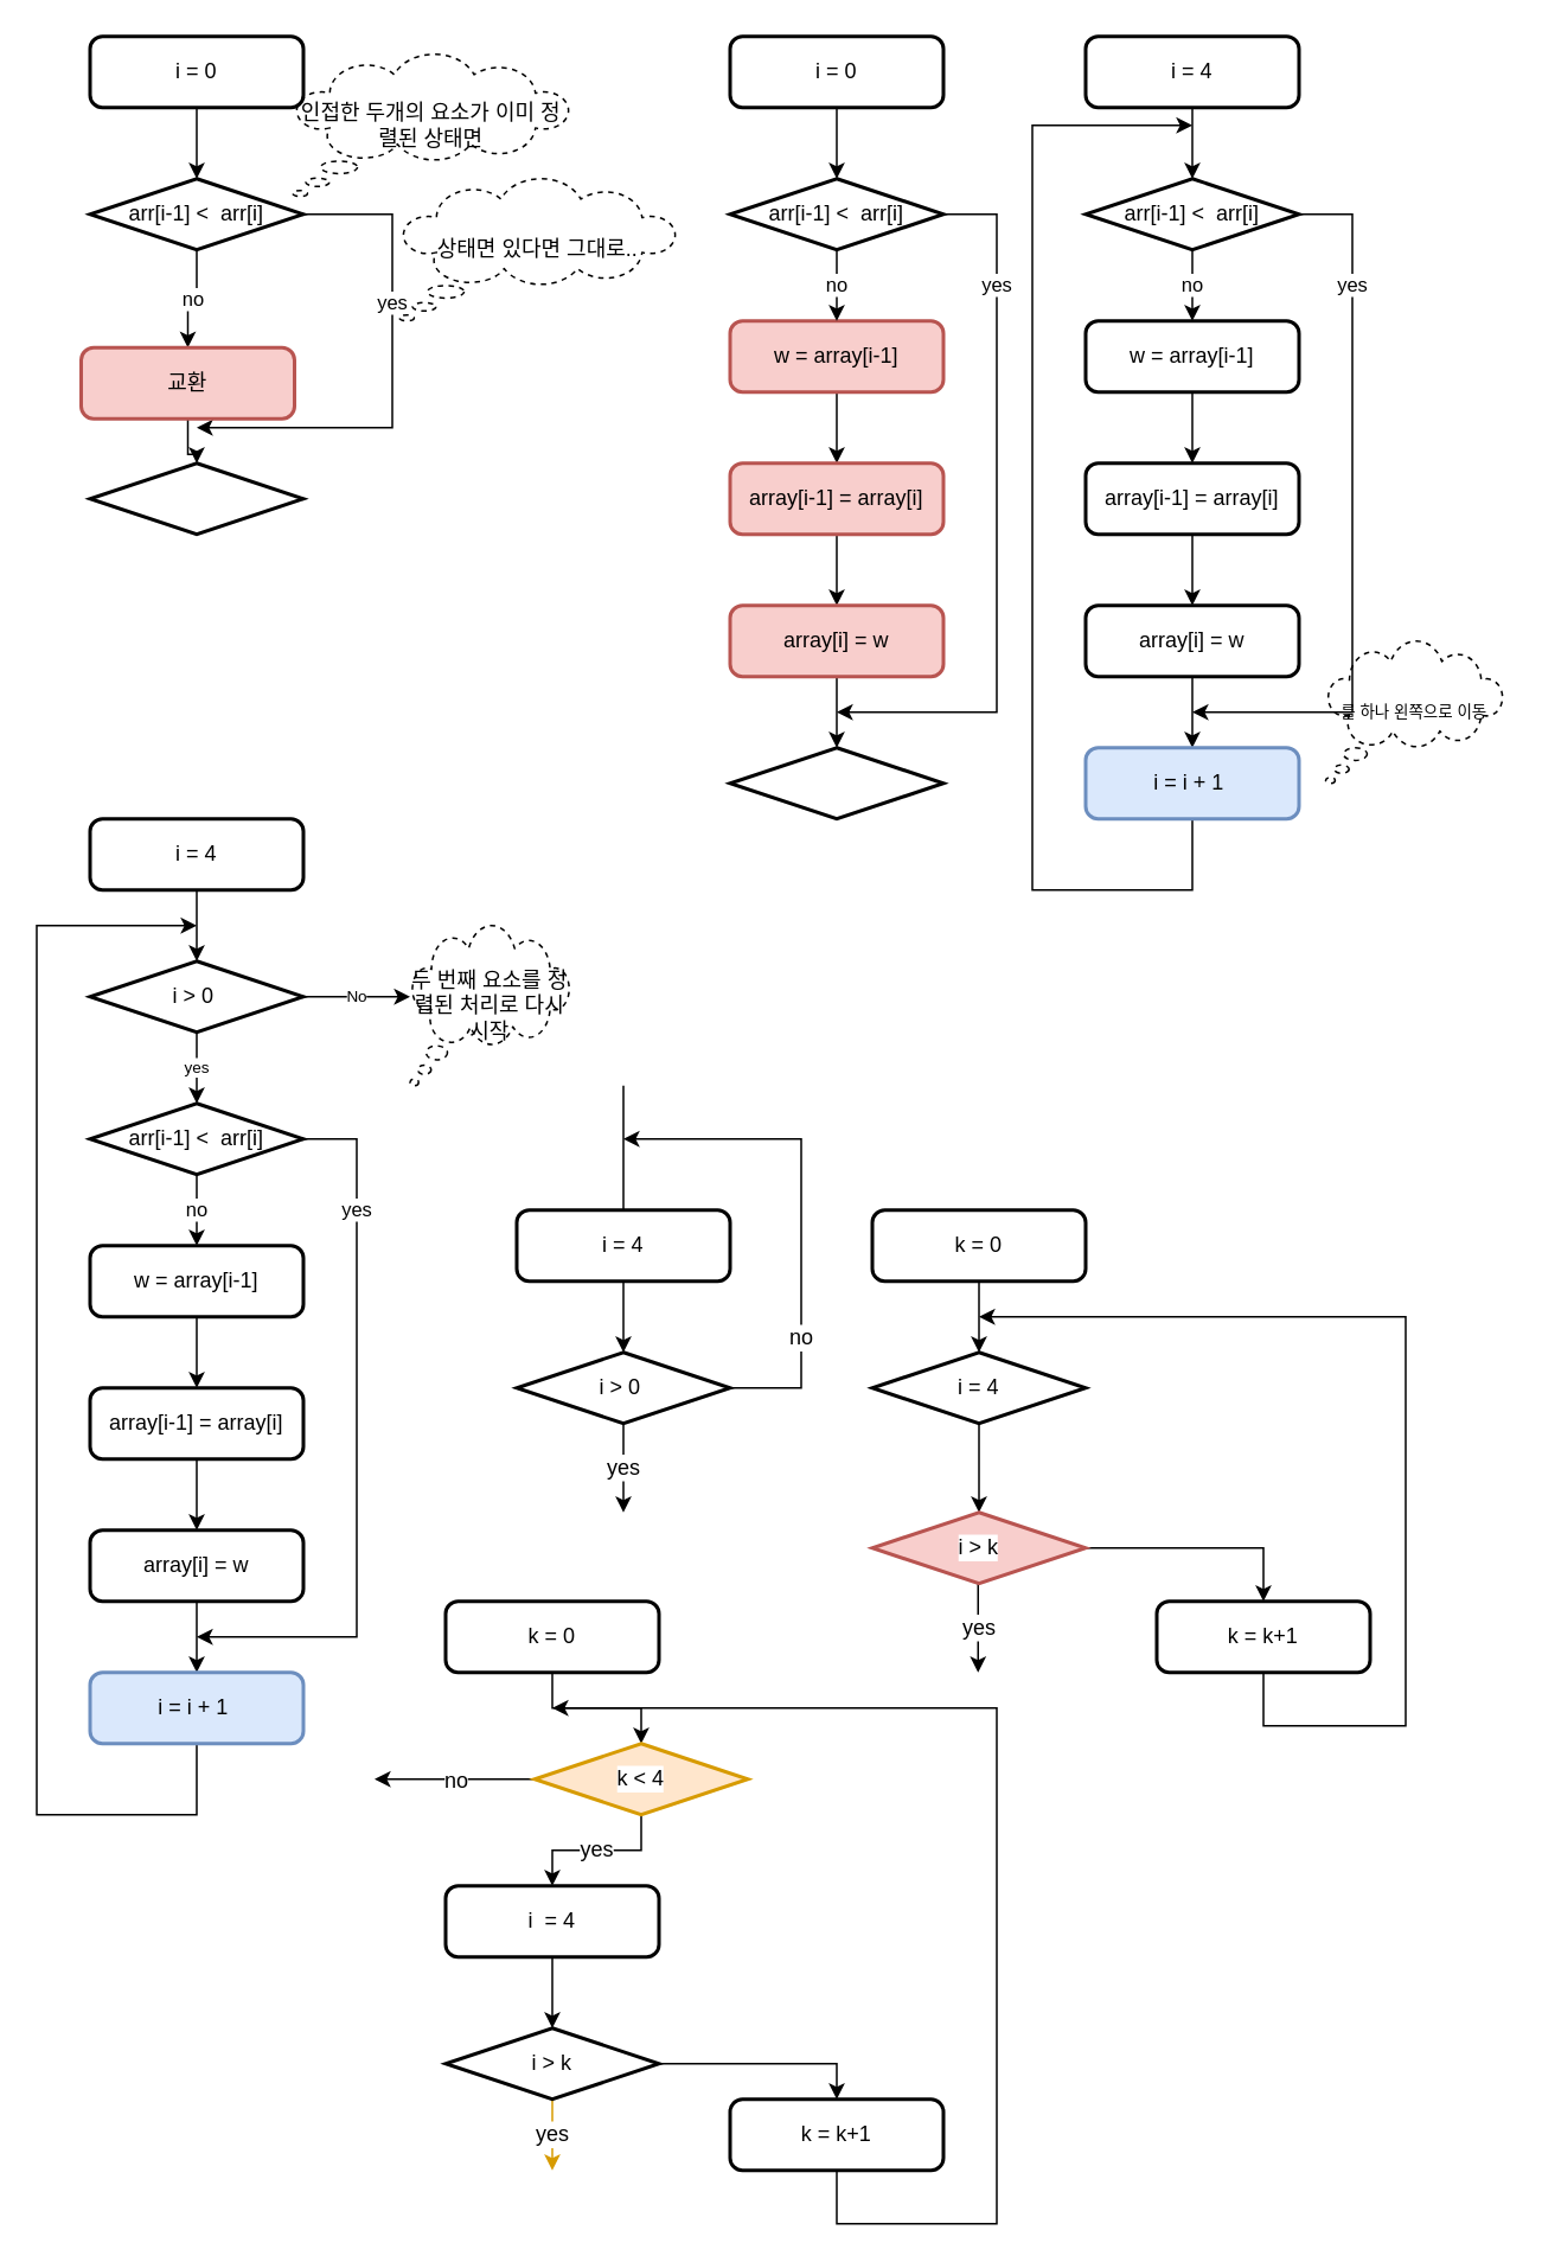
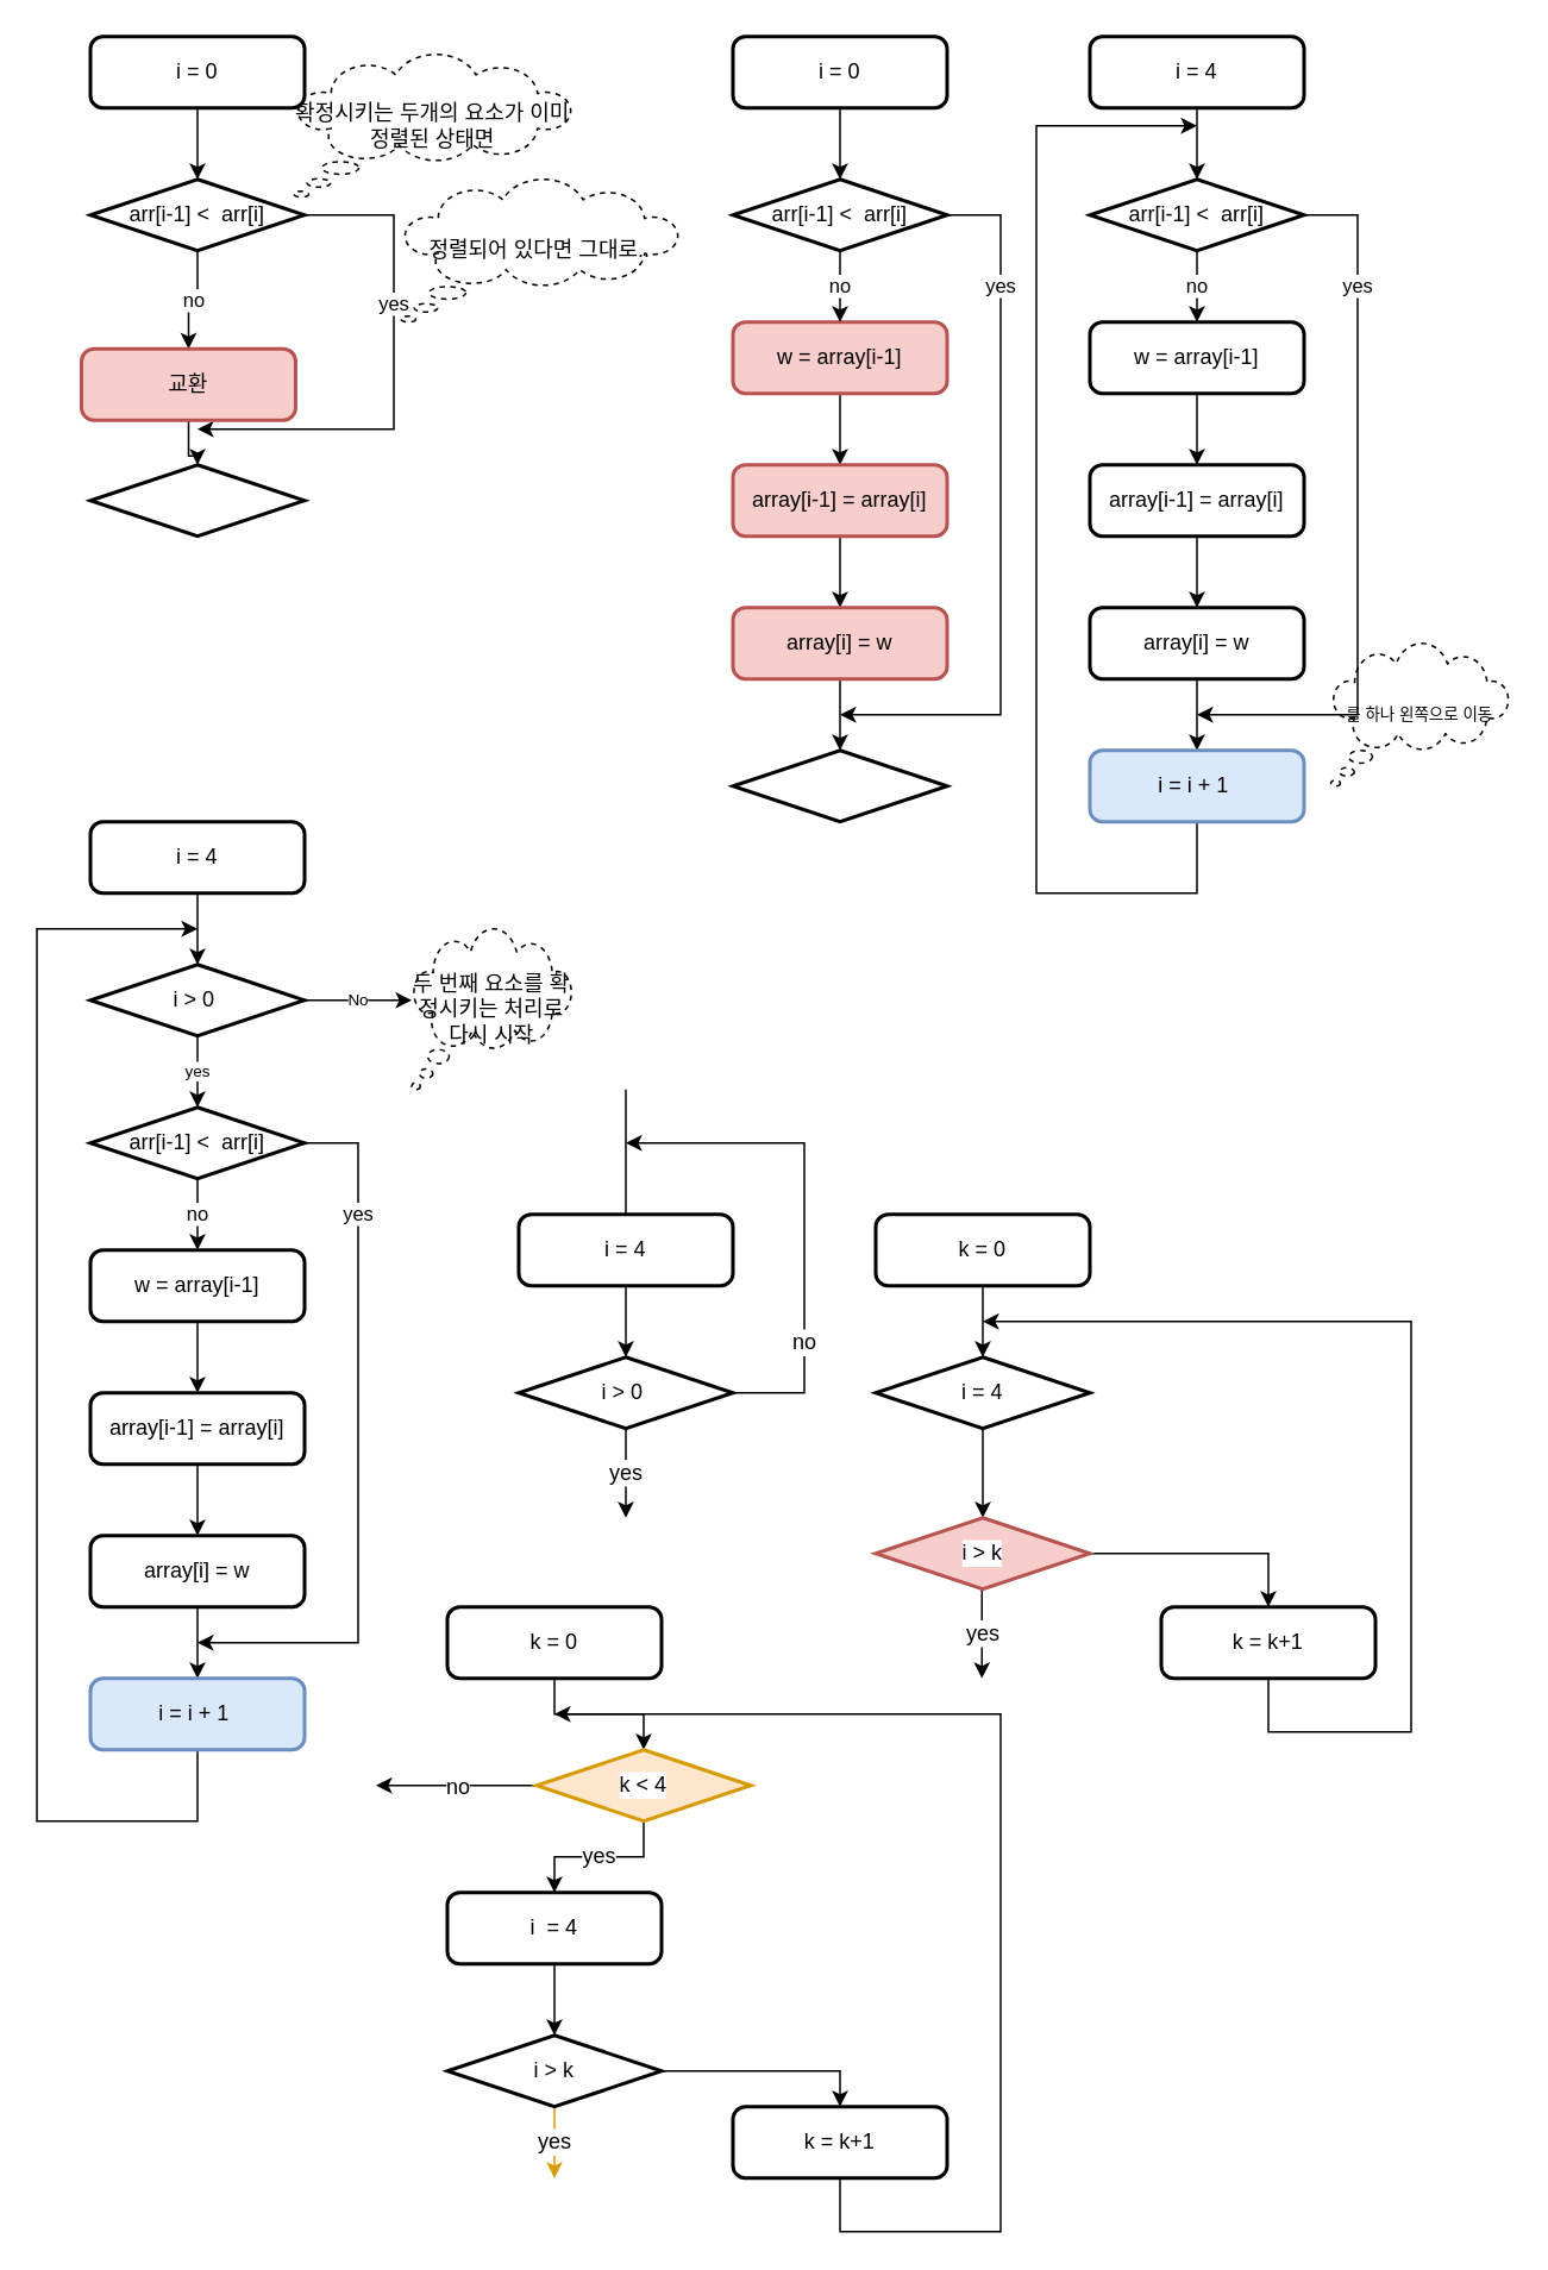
- <mxCell id="3" value="인접한 두개의 요소가 이미 정렬된 상태면" style="whiteSpace=wrap;html=1;shape=mxgraph.basic.cloud_callout;dashed=1;" vertex="1" parent="1"><mxGeometry x="164" y="30" width="156" height="80" as="geometry" /></mxCell>
+ <mxCell id="3" value="확정시키는 두개의 요소가 이미 정렬된 상태면" style="whiteSpace=wrap;html=1;shape=mxgraph.basic.cloud_callout;dashed=1;" vertex="1" parent="1"><mxGeometry x="164" y="30" width="156" height="80" as="geometry" /></mxCell>
- <mxCell id="12" value="상태면 있다면 그대로.." style="whiteSpace=wrap;html=1;shape=mxgraph.basic.cloud_callout;dashed=1;" vertex="1" parent="1"><mxGeometry x="224" y="100" width="156" height="80" as="geometry" /></mxCell>
+ <mxCell id="12" value="정렬되어 있다면 그대로.." style="whiteSpace=wrap;html=1;shape=mxgraph.basic.cloud_callout;dashed=1;" vertex="1" parent="1"><mxGeometry x="224" y="100" width="156" height="80" as="geometry" /></mxCell>
- <mxCell id="54" value="두 번째 요소를 정렬된 처리로 다시 시작" style="whiteSpace=wrap;html=1;shape=mxgraph.basic.cloud_callout;dashed=1;fontSize=12;" vertex="1" parent="1"><mxGeometry x="230" y="520" width="90" height="90" as="geometry" /></mxCell>
+ <mxCell id="54" value="두 번째 요소를 확정시키는 처리로 다시 시작" style="whiteSpace=wrap;html=1;shape=mxgraph.basic.cloud_callout;dashed=1;fontSize=12;" vertex="1" parent="1"><mxGeometry x="230" y="520" width="90" height="90" as="geometry" /></mxCell>
